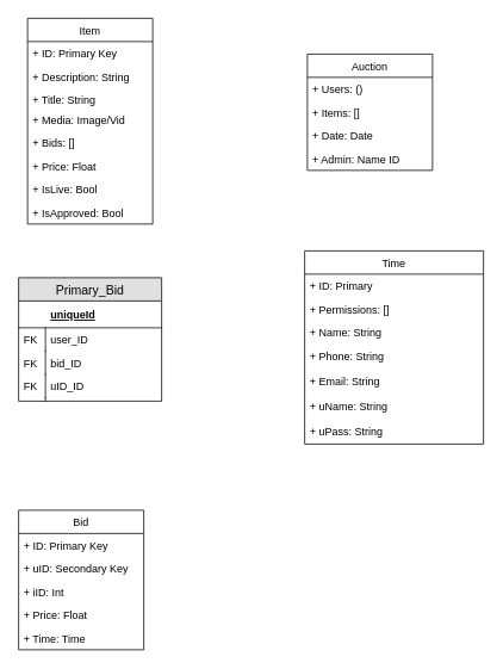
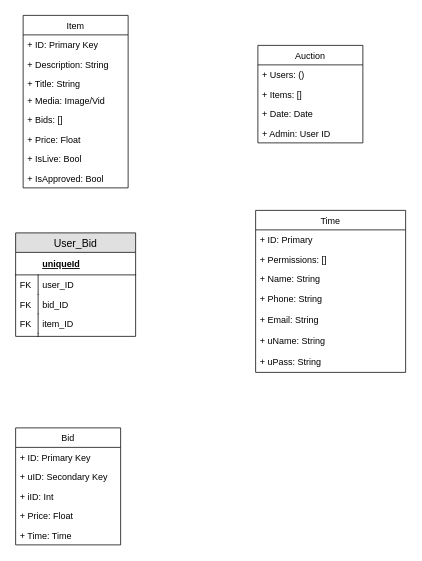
- <mxCell id="26" value="+ Admin: Name ID" style="text;strokeColor=none;fillColor=none;align=left;verticalAlign=top;spacingLeft=4;spacingRight=4;overflow=hidden;rotatable=0;points=[[0,0.5],[1,0.5]];portConstraint=eastwest;" parent="22" vertex="1"><mxGeometry y="104" width="140" height="26" as="geometry" /></mxCell>
+ <mxCell id="26" value="+ Admin: User ID" style="text;strokeColor=none;fillColor=none;align=left;verticalAlign=top;spacingLeft=4;spacingRight=4;overflow=hidden;rotatable=0;points=[[0,0.5],[1,0.5]];portConstraint=eastwest;" parent="22" vertex="1"><mxGeometry y="104" width="140" height="26" as="geometry" /></mxCell>
- <mxCell id="27" value="Primary_Bid" style="swimlane;fontStyle=0;childLayout=stackLayout;horizontal=1;startSize=26;fillColor=#e0e0e0;horizontalStack=0;resizeParent=1;resizeParentMax=0;resizeLast=0;collapsible=1;marginBottom=0;swimlaneFillColor=#ffffff;align=center;fontSize=14;" vertex="1" parent="1"><mxGeometry x="20" y="310" width="160" height="138" as="geometry" /></mxCell>
+ <mxCell id="27" value="User_Bid" style="swimlane;fontStyle=0;childLayout=stackLayout;horizontal=1;startSize=26;fillColor=#e0e0e0;horizontalStack=0;resizeParent=1;resizeParentMax=0;resizeLast=0;collapsible=1;marginBottom=0;swimlaneFillColor=#ffffff;align=center;fontSize=14;" vertex="1" parent="1"><mxGeometry x="20" y="310" width="160" height="138" as="geometry" /></mxCell>
- <mxCell id="33" value="uID_ID" style="shape=partialRectangle;top=0;left=0;right=0;bottom=0;align=left;verticalAlign=top;fillColor=none;spacingLeft=34;spacingRight=4;overflow=hidden;rotatable=0;points=[[0,0.5],[1,0.5]];portConstraint=eastwest;dropTarget=0;fontSize=12;" vertex="1" parent="27"><mxGeometry y="108" width="160" height="26" as="geometry" /></mxCell>
+ <mxCell id="33" value="item_ID" style="shape=partialRectangle;top=0;left=0;right=0;bottom=0;align=left;verticalAlign=top;fillColor=none;spacingLeft=34;spacingRight=4;overflow=hidden;rotatable=0;points=[[0,0.5],[1,0.5]];portConstraint=eastwest;dropTarget=0;fontSize=12;" vertex="1" parent="27"><mxGeometry y="108" width="160" height="26" as="geometry" /></mxCell>
